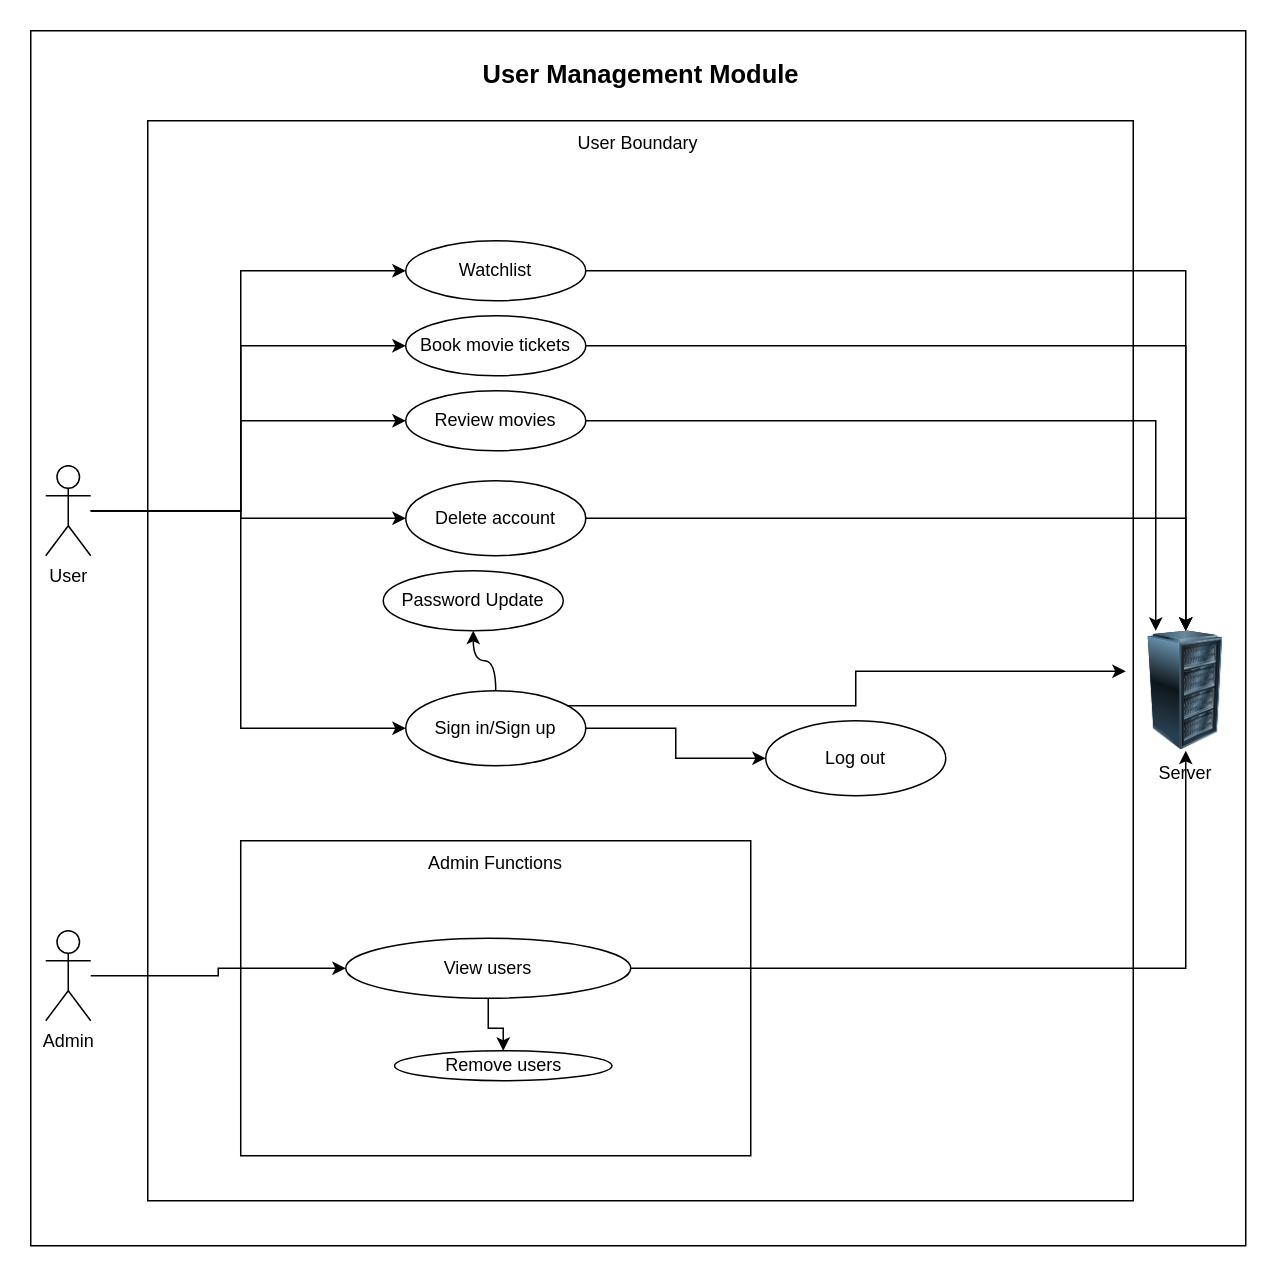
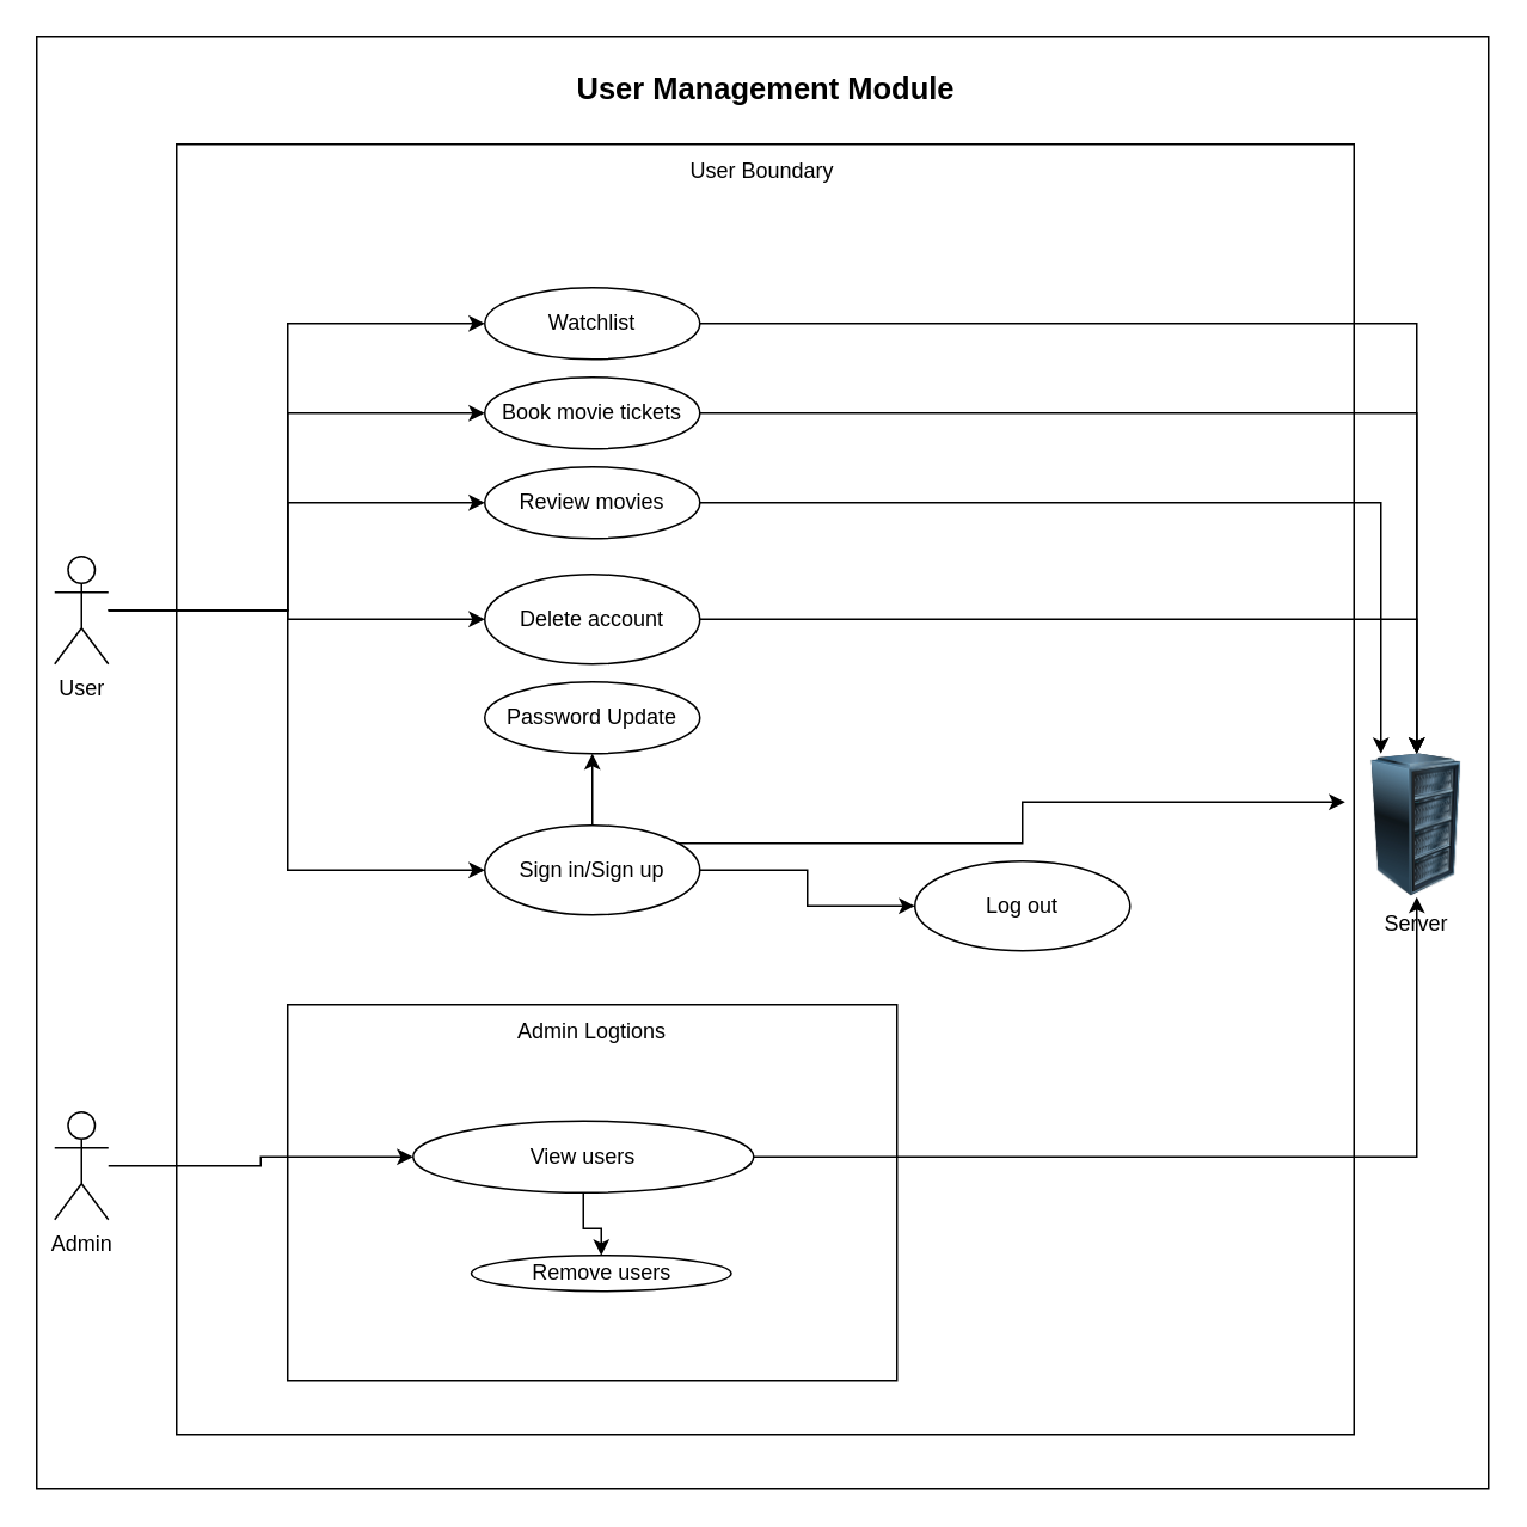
- <mxCell id="25" value="Password Update" style="ellipse;whiteSpace=wrap;html=1;" parent="1" vertex="1"><mxGeometry x="255" y="380" width="120" height="40" as="geometry" /></mxCell>
+ <mxCell id="25" value="Password Update" style="ellipse;whiteSpace=wrap;html=1;" parent="1" vertex="1"><mxGeometry x="270" y="380" width="120" height="40" as="geometry" /></mxCell>
- <mxCell id="30" value="Admin Func&lt;span style=&quot;background-color: initial;&quot;&gt;tions&lt;/span&gt;" style="text;html=1;align=center;verticalAlign=middle;whiteSpace=wrap;rounded=0;" parent="1" vertex="1"><mxGeometry x="269.99" y="560" width="120" height="30" as="geometry" /></mxCell>
+ <mxCell id="30" value="Admin Log&lt;span style=&quot;background-color: initial;&quot;&gt;tions&lt;/span&gt;" style="text;html=1;align=center;verticalAlign=middle;whiteSpace=wrap;rounded=0;" parent="1" vertex="1"><mxGeometry x="269.99" y="560" width="120" height="30" as="geometry" /></mxCell>
